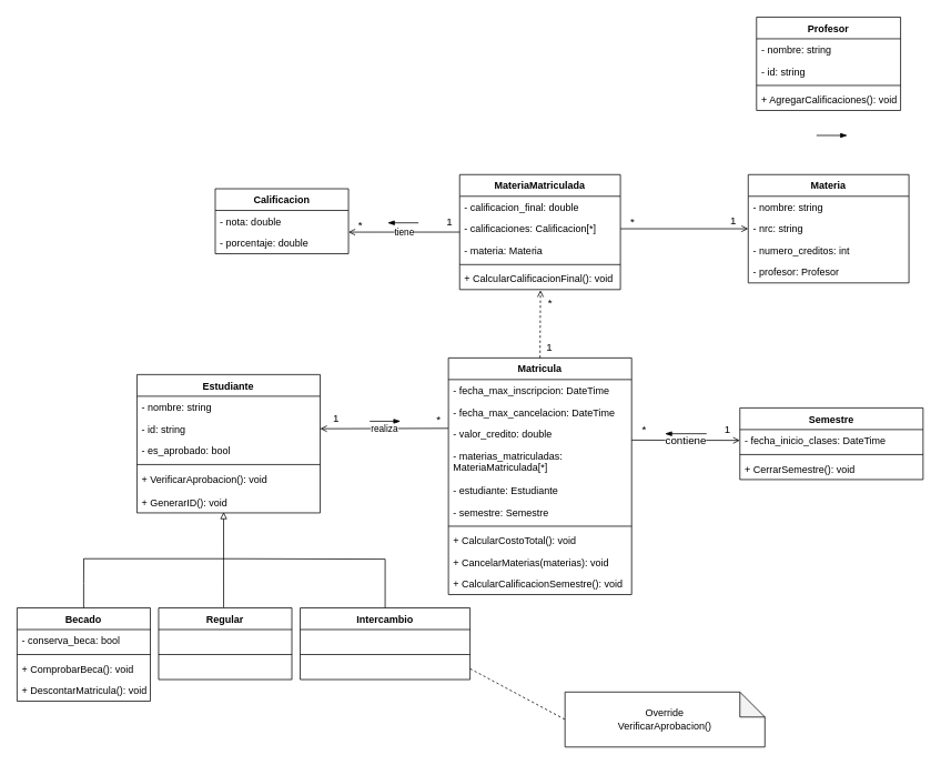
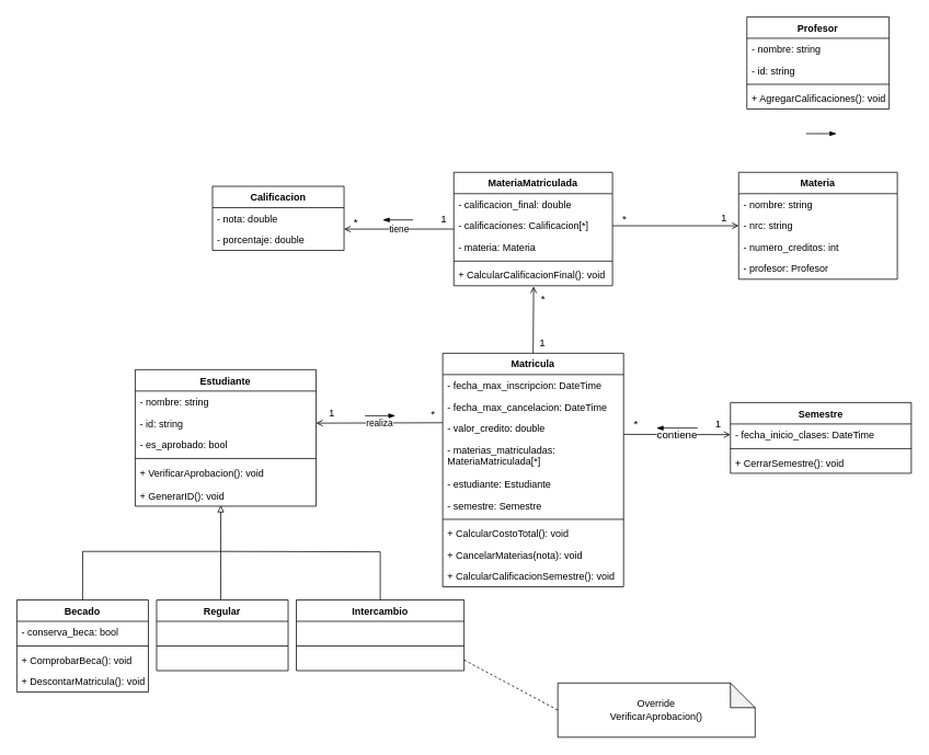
- <mxCell id="9" style="rounded=0;orthogonalLoop=1;jettySize=auto;html=1;exitX=0.5;exitY=0;exitDx=0;exitDy=0;entryX=0.503;entryY=1.029;entryDx=0;entryDy=0;entryPerimeter=0;endArrow=open;endFill=0;dashed=1;" edge="1" parent="1" source="12" target="64"><mxGeometry relative="1" as="geometry" /></mxCell>
+ <mxCell id="9" style="rounded=0;orthogonalLoop=1;jettySize=auto;html=1;exitX=0.5;exitY=0;exitDx=0;exitDy=0;entryX=0.503;entryY=1.029;entryDx=0;entryDy=0;entryPerimeter=0;endArrow=open;endFill=0;" edge="1" parent="1" source="12" target="64"><mxGeometry relative="1" as="geometry" /></mxCell>
- <mxCell id="21" value="+ CancelarMaterias(materias): void" style="text;strokeColor=none;fillColor=none;align=left;verticalAlign=top;spacingLeft=4;spacingRight=4;overflow=hidden;rotatable=0;points=[[0,0.5],[1,0.5]];portConstraint=eastwest;" parent="12" vertex="1"><mxGeometry y="232" width="220" height="26" as="geometry" /></mxCell>
+ <mxCell id="21" value="+ CancelarMaterias(nota): void" style="text;strokeColor=none;fillColor=none;align=left;verticalAlign=top;spacingLeft=4;spacingRight=4;overflow=hidden;rotatable=0;points=[[0,0.5],[1,0.5]];portConstraint=eastwest;" parent="12" vertex="1"><mxGeometry y="232" width="220" height="26" as="geometry" /></mxCell>
